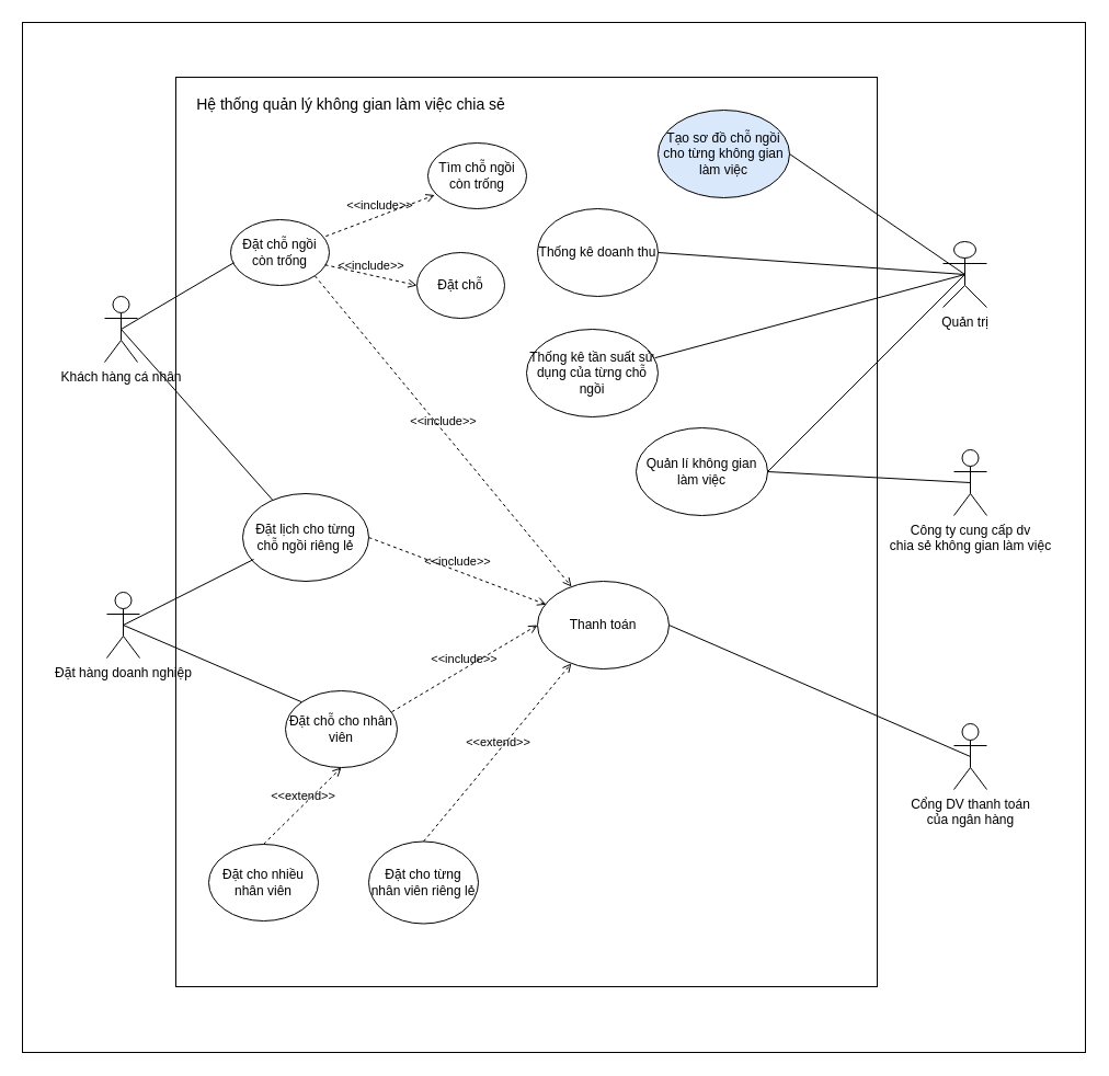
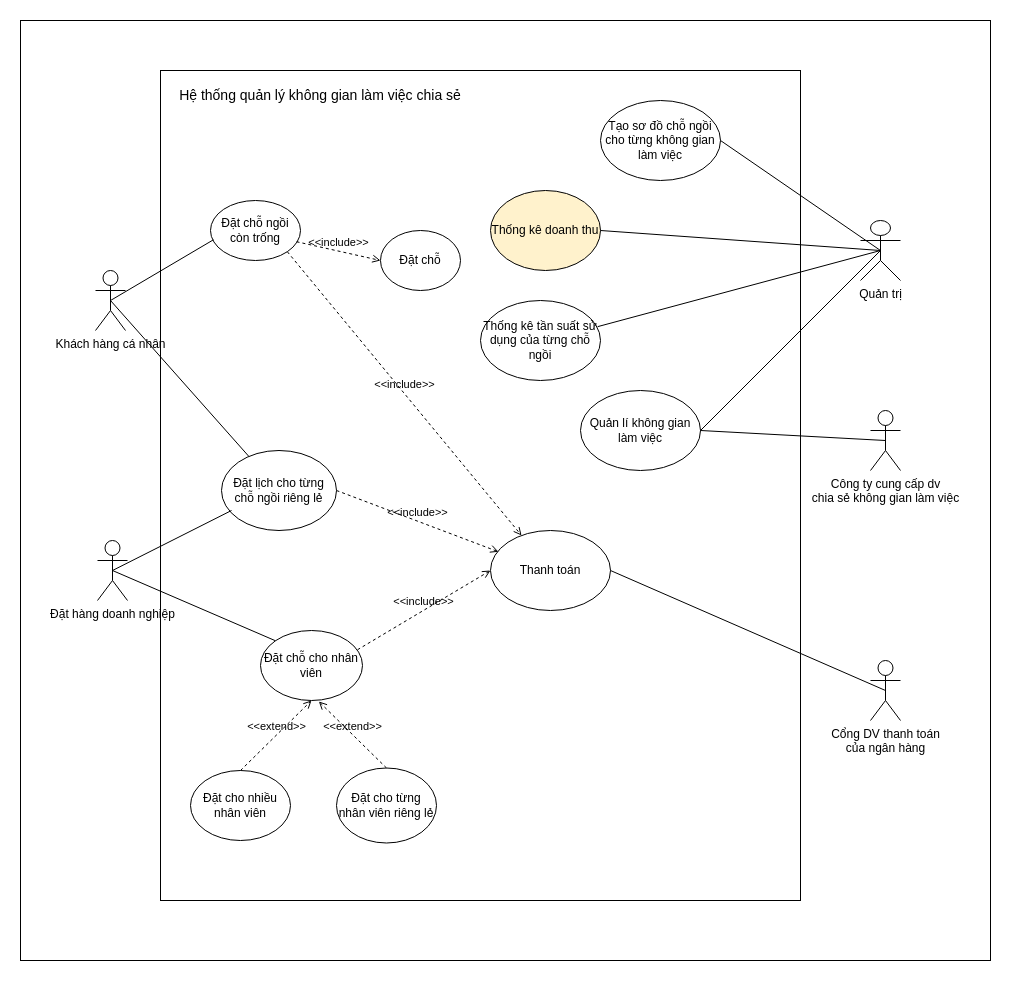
- <mxCell id="11" value="Tạo sơ đồ chỗ ngồi cho từng không gian làm việc" style="ellipse;whiteSpace=wrap;html=1;fillColor=#dae8fc;" parent="1" vertex="1"><mxGeometry x="600" y="100" width="120" height="80" as="geometry" /></mxCell>
+ <mxCell id="11" value="Tạo sơ đồ chỗ ngồi cho từng không gian làm việc" style="ellipse;whiteSpace=wrap;html=1;" parent="1" vertex="1"><mxGeometry x="600" y="100" width="120" height="80" as="geometry" /></mxCell>
- <mxCell id="32" value="Tìm chỗ ngồi còn trống" style="ellipse;whiteSpace=wrap;html=1;" vertex="1" parent="1"><mxGeometry x="390" y="130" width="90" height="60" as="geometry" /></mxCell>
- <mxCell id="33" value="&amp;lt;&amp;lt;include&amp;gt;&amp;gt;" style="html=1;verticalAlign=bottom;labelBackgroundColor=none;endArrow=open;endFill=0;dashed=1;rounded=0;entryX=0.07;entryY=0.792;entryDx=0;entryDy=0;entryPerimeter=0;exitX=0.965;exitY=0.252;exitDx=0;exitDy=0;exitPerimeter=0;" edge="1" parent="1" source="15" target="32"><mxGeometry width="160" relative="1" as="geometry"><mxPoint x="210" y="250" as="sourcePoint" /><mxPoint x="370" y="250" as="targetPoint" /></mxGeometry></mxCell>
- <mxCell id="28" value="Thống kê doanh thu" style="ellipse;whiteSpace=wrap;html=1;" parent="1" vertex="1"><mxGeometry x="490" y="190" width="110" height="80" as="geometry" /></mxCell>
+ <mxCell id="28" value="Thống kê doanh thu" style="ellipse;whiteSpace=wrap;html=1;fillColor=#fff2cc;" parent="1" vertex="1"><mxGeometry x="490" y="190" width="110" height="80" as="geometry" /></mxCell>
- <mxCell id="24" value="&amp;lt;&amp;lt;extend&amp;gt;&amp;gt;" style="html=1;verticalAlign=bottom;labelBackgroundColor=none;endArrow=open;endFill=0;dashed=1;rounded=0;exitX=0.5;exitY=0;exitDx=0;exitDy=0;" parent="1" source="22" target="26" edge="1"><mxGeometry width="160" relative="1" as="geometry"><mxPoint x="230" y="880" as="sourcePoint" /><mxPoint x="280" y="800" as="targetPoint" /></mxGeometry></mxCell>
+ <mxCell id="24" value="&amp;lt;&amp;lt;extend&amp;gt;&amp;gt;" style="html=1;verticalAlign=bottom;labelBackgroundColor=none;endArrow=open;endFill=0;dashed=1;rounded=0;exitX=0.5;exitY=0;exitDx=0;exitDy=0;entryX=0.572;entryY=1.014;entryDx=0;entryDy=0;entryPerimeter=0;" parent="1" source="22" target="20" edge="1"><mxGeometry width="160" relative="1" as="geometry"><mxPoint x="230" y="880" as="sourcePoint" /><mxPoint x="280" y="800" as="targetPoint" /></mxGeometry></mxCell>
